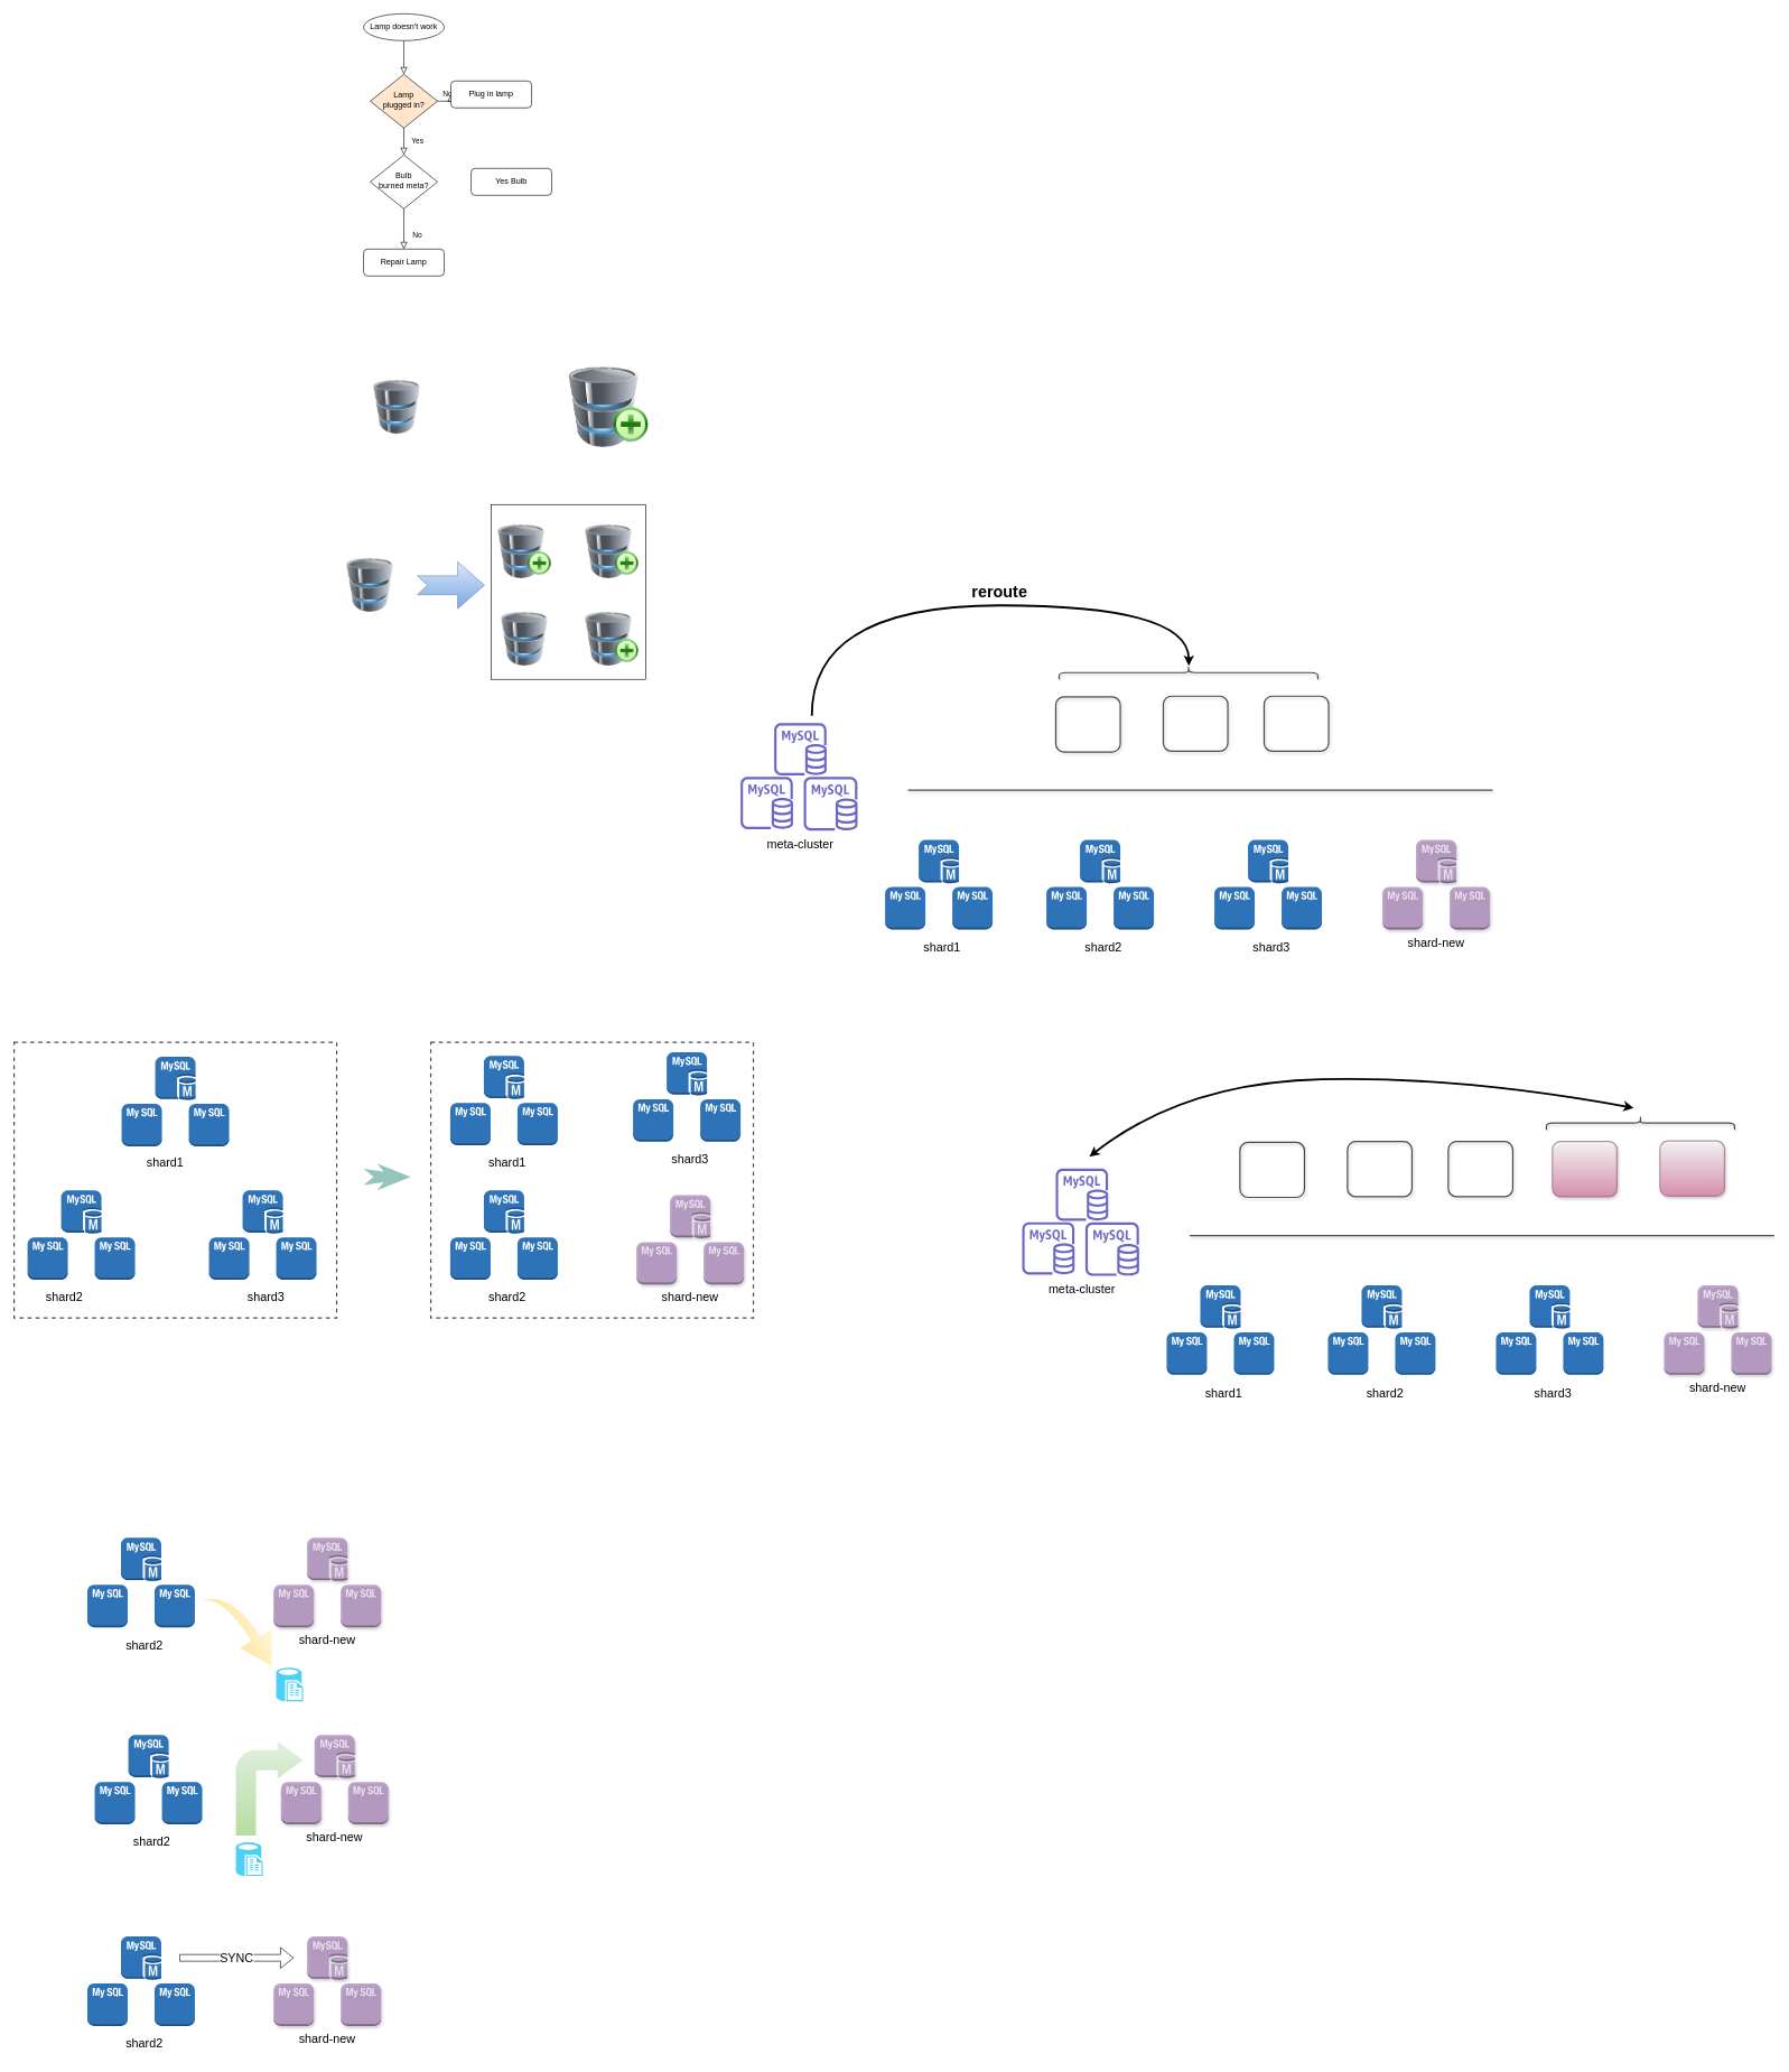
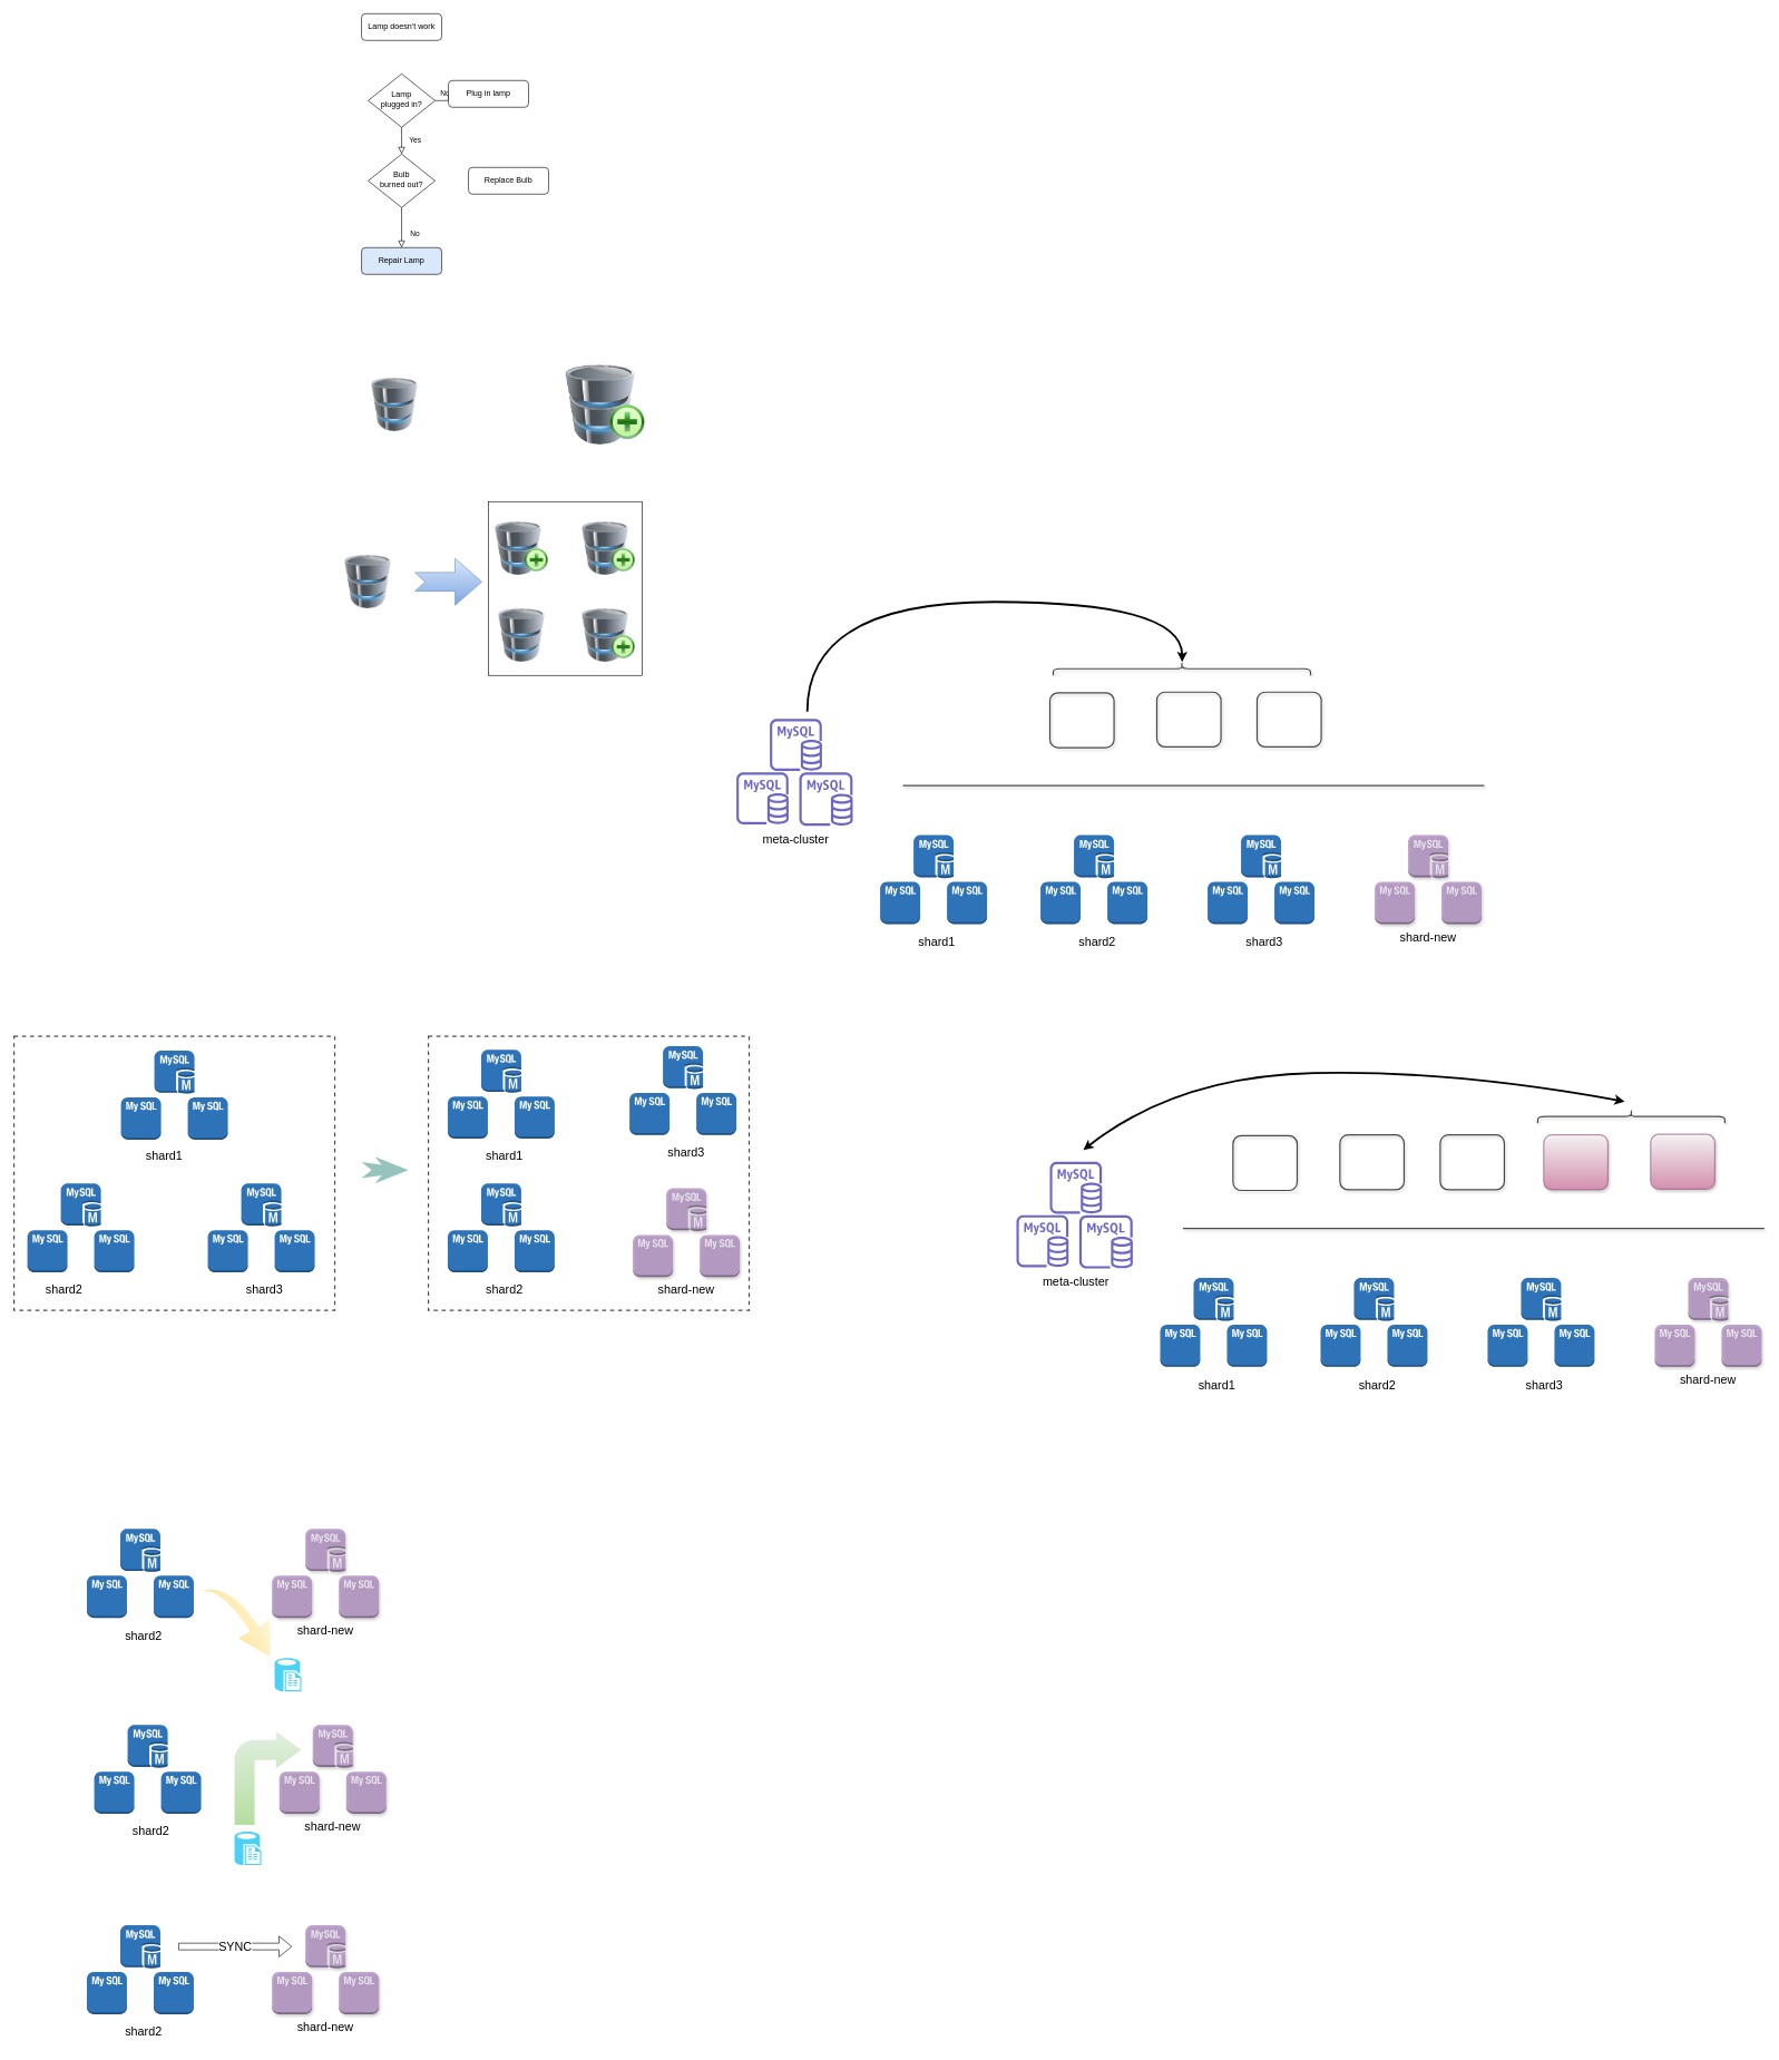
- <mxCell id="4" value="Lamp doesn't work" style="ellipse;whiteSpace=wrap;html=1;fontSize=12;glass=0;strokeWidth=1;shadow=0;" parent="1" vertex="1"><mxGeometry x="540" y="20" width="120" height="40" as="geometry" /></mxCell>
+ <mxCell id="4" value="Lamp doesn't work" style="rounded=1;whiteSpace=wrap;html=1;fontSize=12;glass=0;strokeWidth=1;shadow=0;" parent="1" vertex="1"><mxGeometry x="540" y="20" width="120" height="40" as="geometry" /></mxCell>
- <mxCell id="3" value="" style="rounded=0;html=1;jettySize=auto;orthogonalLoop=1;fontSize=11;endArrow=block;endFill=0;endSize=8;strokeWidth=1;shadow=0;labelBackgroundColor=none;edgeStyle=orthogonalEdgeStyle;" parent="1" source="4" target="7" edge="1"><mxGeometry relative="1" as="geometry" /></mxCell>
- <mxCell id="7" value="Lamp&lt;br&gt;plugged in?" style="rhombus;whiteSpace=wrap;html=1;shadow=0;fontFamily=Helvetica;fontSize=12;align=center;strokeWidth=1;spacing=6;spacingTop=-4;fillColor=#ffe6cc;" parent="1" vertex="1"><mxGeometry x="550" y="110" width="100" height="80" as="geometry" /></mxCell>
+ <mxCell id="7" value="Lamp&lt;br&gt;plugged in?" style="rhombus;whiteSpace=wrap;html=1;shadow=0;fontFamily=Helvetica;fontSize=12;align=center;strokeWidth=1;spacing=6;spacingTop=-4;" parent="1" vertex="1"><mxGeometry x="550" y="110" width="100" height="80" as="geometry" /></mxCell>
- <mxCell id="6" value="No" style="edgeStyle=orthogonalEdgeStyle;rounded=0;html=1;jettySize=auto;orthogonalLoop=1;fontSize=11;endArrow=block;endFill=0;endSize=8;strokeWidth=1;shadow=0;labelBackgroundColor=none;" parent="1" source="7" target="8" edge="1"><mxGeometry y="10" relative="1" as="geometry"><mxPoint as="offset" /></mxGeometry></mxCell>
+ <mxCell id="6" value="No" style="edgeStyle=orthogonalEdgeStyle;rounded=0;html=1;jettySize=auto;orthogonalLoop=1;fontSize=11;endArrow=none;endFill=0;endSize=8;strokeWidth=1;shadow=0;labelBackgroundColor=none;" parent="1" source="7" target="8" edge="1"><mxGeometry y="10" relative="1" as="geometry"><mxPoint as="offset" /></mxGeometry></mxCell>
- <mxCell id="10" value="Bulb&lt;br&gt;burned meta?" style="rhombus;whiteSpace=wrap;html=1;shadow=0;fontFamily=Helvetica;fontSize=12;align=center;strokeWidth=1;spacing=6;spacingTop=-4;" parent="1" vertex="1"><mxGeometry x="550" y="230" width="100" height="80" as="geometry" /></mxCell>
+ <mxCell id="10" value="Bulb&lt;br&gt;burned out?" style="rhombus;whiteSpace=wrap;html=1;shadow=0;fontFamily=Helvetica;fontSize=12;align=center;strokeWidth=1;spacing=6;spacingTop=-4;" parent="1" vertex="1"><mxGeometry x="550" y="230" width="100" height="80" as="geometry" /></mxCell>
- <mxCell id="12" value="Yes Bulb" style="rounded=1;whiteSpace=wrap;html=1;fontSize=12;glass=0;strokeWidth=1;shadow=0;" parent="1" vertex="1"><mxGeometry x="700" y="250" width="120" height="40" as="geometry" /></mxCell>
+ <mxCell id="12" value="Replace Bulb" style="rounded=1;whiteSpace=wrap;html=1;fontSize=12;glass=0;strokeWidth=1;shadow=0;" parent="1" vertex="1"><mxGeometry x="700" y="250" width="120" height="40" as="geometry" /></mxCell>
- <mxCell id="11" value="Repair Lamp" style="rounded=1;whiteSpace=wrap;html=1;fontSize=12;glass=0;strokeWidth=1;shadow=0;" parent="1" vertex="1"><mxGeometry x="540" y="370" width="120" height="40" as="geometry" /></mxCell>
+ <mxCell id="11" value="Repair Lamp" style="rounded=1;whiteSpace=wrap;html=1;fontSize=12;glass=0;strokeWidth=1;shadow=0;fillColor=#dae8fc;" parent="1" vertex="1"><mxGeometry x="540" y="370" width="120" height="40" as="geometry" /></mxCell>
- <mxCell id="111" value="reroute" style="text;strokeColor=none;fillColor=none;html=1;fontSize=24;fontStyle=1;verticalAlign=middle;align=center;rounded=1;shadow=1;glass=0;sketch=0;opacity=70;" vertex="1" parent="1"><mxGeometry x="1436" y="860" width="100" height="40" as="geometry" /></mxCell>
